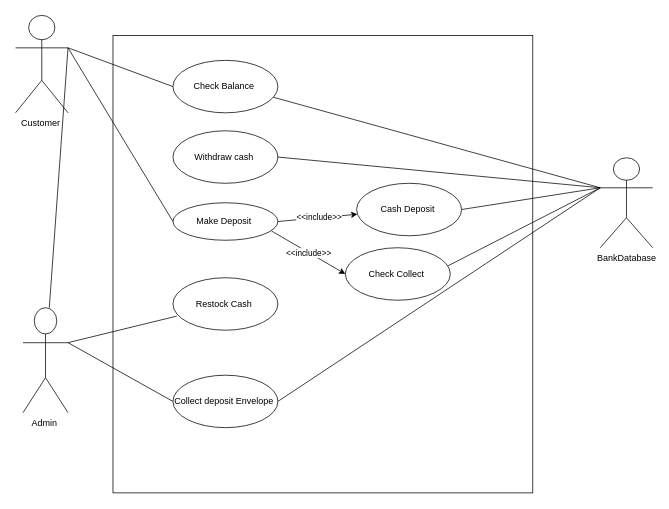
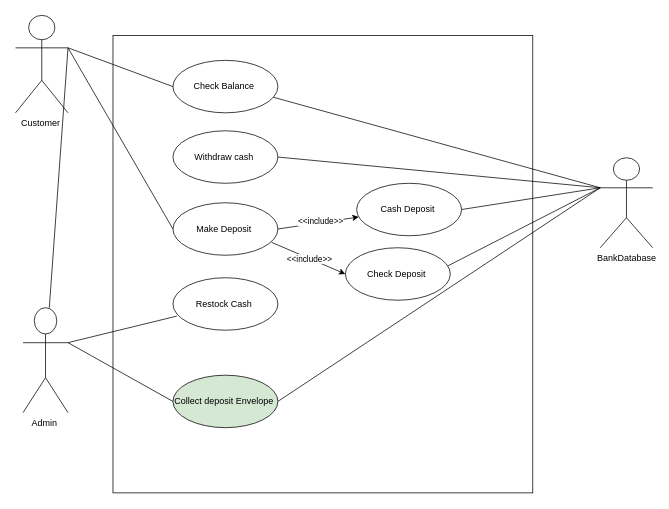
- <mxCell id="8" value="Make Deposit&amp;nbsp;" style="ellipse;whiteSpace=wrap;html=1;" vertex="1" parent="1"><mxGeometry x="230" y="270" width="140" height="50" as="geometry" /></mxCell>
+ <mxCell id="8" value="Make Deposit&amp;nbsp;" style="ellipse;whiteSpace=wrap;html=1;" vertex="1" parent="1"><mxGeometry x="230" y="270" width="140" height="70" as="geometry" /></mxCell>
- <mxCell id="5" value="Check Collect&amp;nbsp;" style="ellipse;whiteSpace=wrap;html=1;" vertex="1" parent="1"><mxGeometry x="460" y="330" width="140" height="70" as="geometry" /></mxCell>
+ <mxCell id="5" value="Check Deposit&amp;nbsp;" style="ellipse;whiteSpace=wrap;html=1;" vertex="1" parent="1"><mxGeometry x="460" y="330" width="140" height="70" as="geometry" /></mxCell>
- <mxCell id="10" value="Collect deposit Envelope&amp;nbsp;" style="ellipse;whiteSpace=wrap;html=1;" vertex="1" parent="1"><mxGeometry x="230" y="500" width="140" height="70" as="geometry" /></mxCell>
+ <mxCell id="10" value="Collect deposit Envelope&amp;nbsp;" style="ellipse;whiteSpace=wrap;html=1;fillColor=#d5e8d4;" vertex="1" parent="1"><mxGeometry x="230" y="500" width="140" height="70" as="geometry" /></mxCell>
